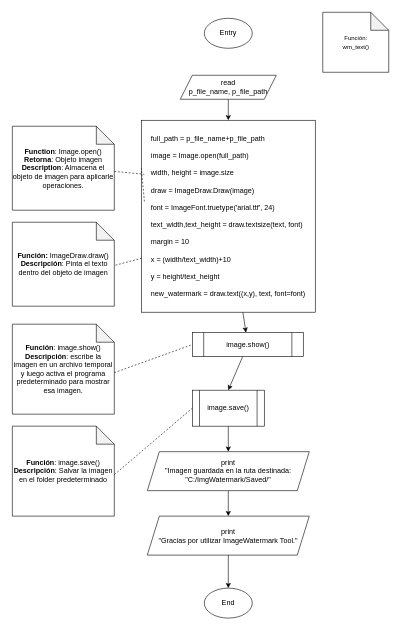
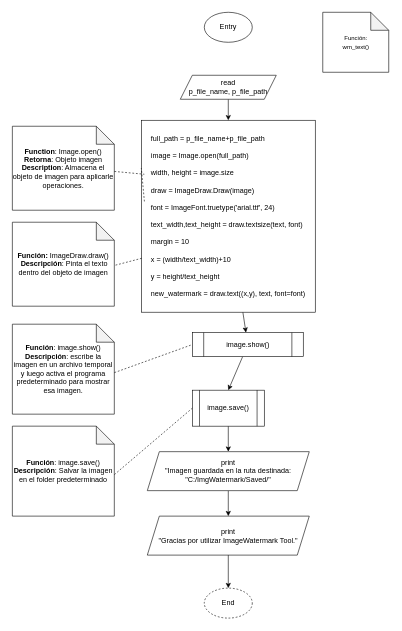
- <mxCell id="4" value="Entry" style="ellipse;whiteSpace=wrap;html=1;" parent="1" vertex="1"><mxGeometry x="340" y="30" width="80" height="50" as="geometry" /></mxCell>
+ <mxCell id="4" value="Entry" style="ellipse;whiteSpace=wrap;html=1;" parent="1" vertex="1"><mxGeometry x="340" y="20" width="80" height="50" as="geometry" /></mxCell>
- <mxCell id="25" value="End" style="ellipse;whiteSpace=wrap;html=1;" parent="1" vertex="1"><mxGeometry x="340" y="980" width="80" height="50" as="geometry" /></mxCell>
+ <mxCell id="25" value="End" style="ellipse;whiteSpace=wrap;html=1;dashed=1;" parent="1" vertex="1"><mxGeometry x="340" y="980" width="80" height="50" as="geometry" /></mxCell>
